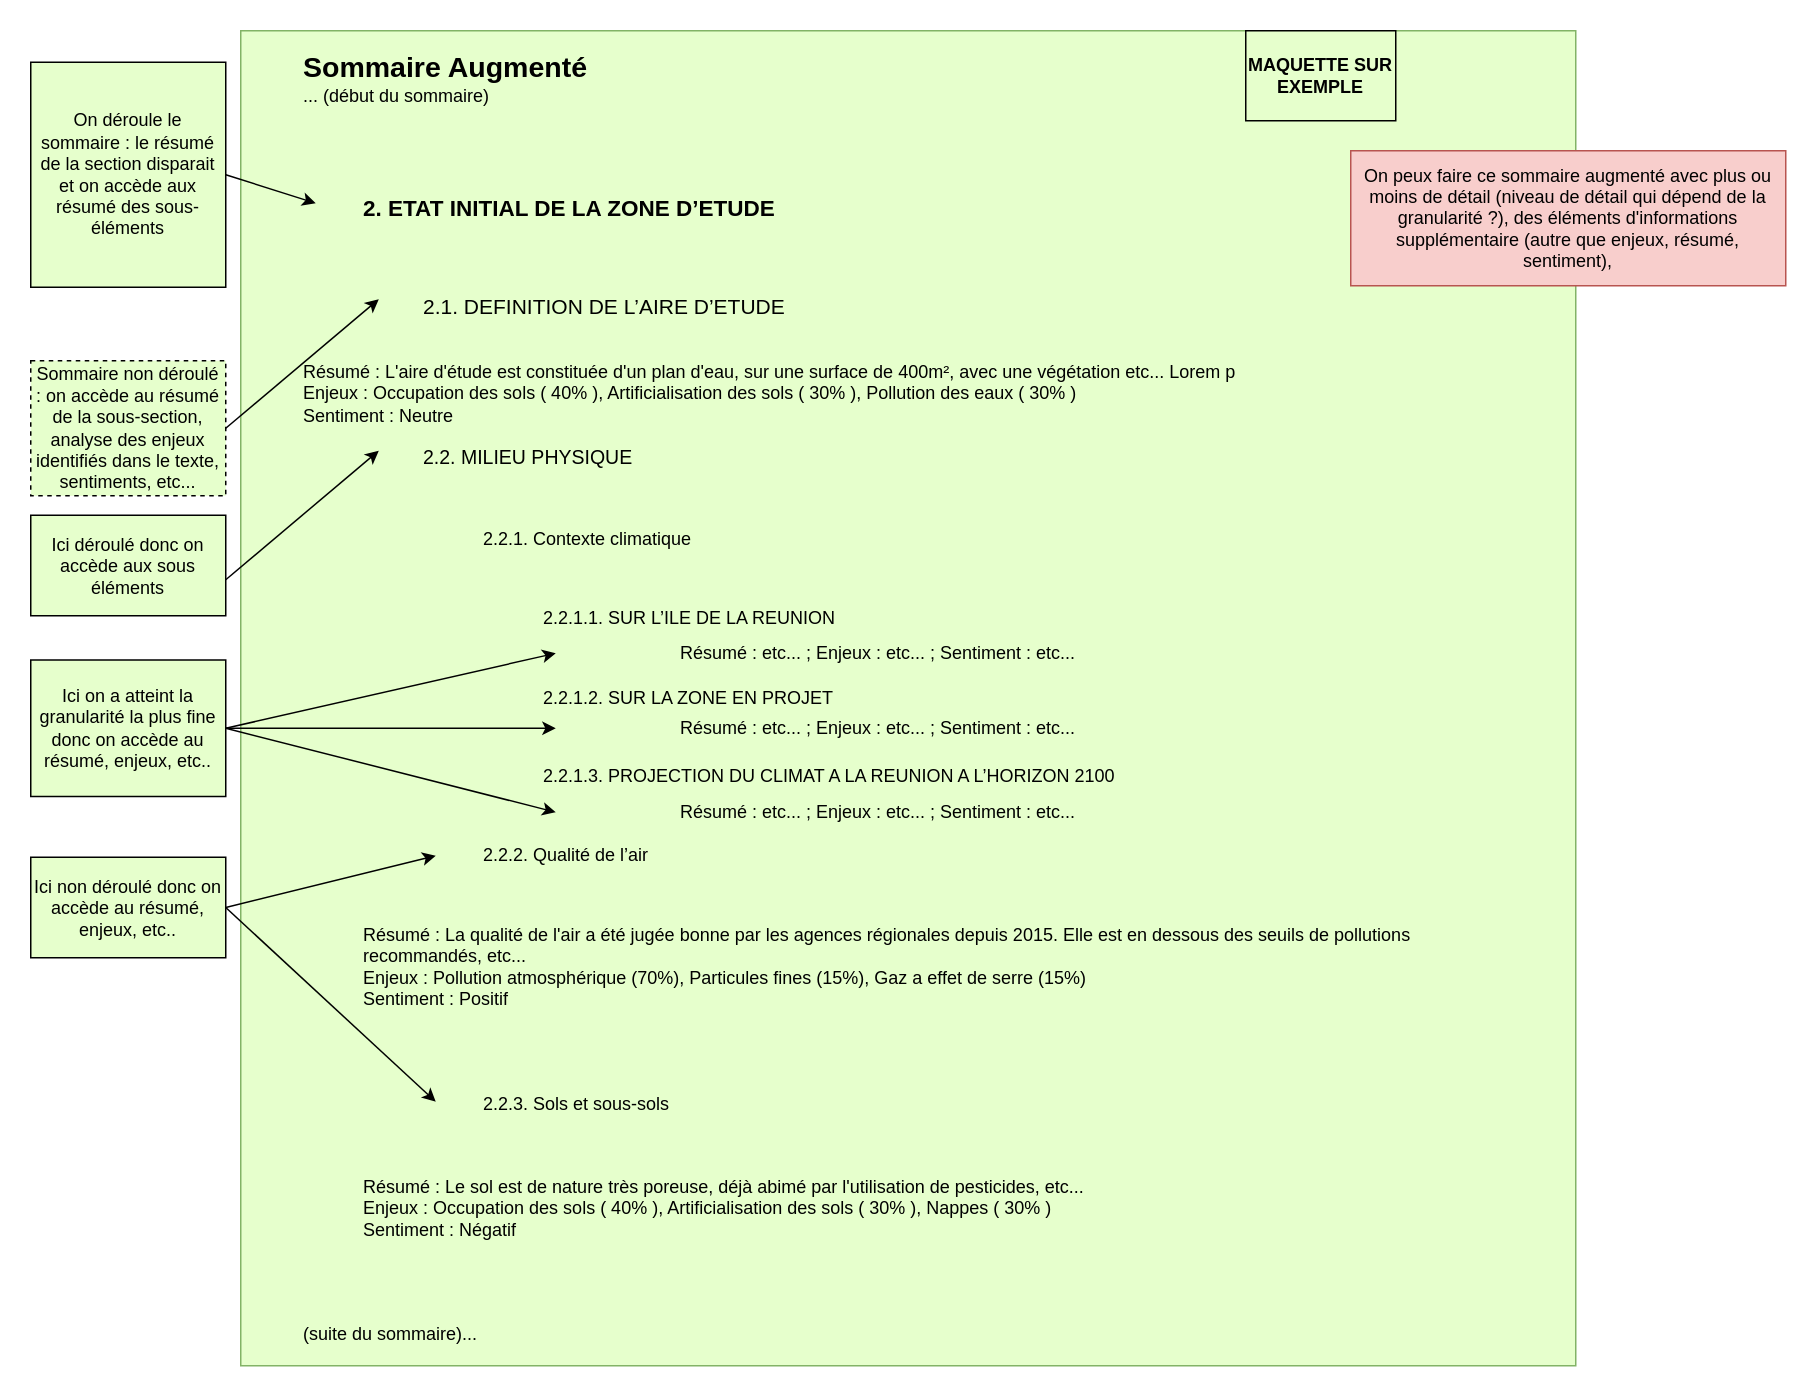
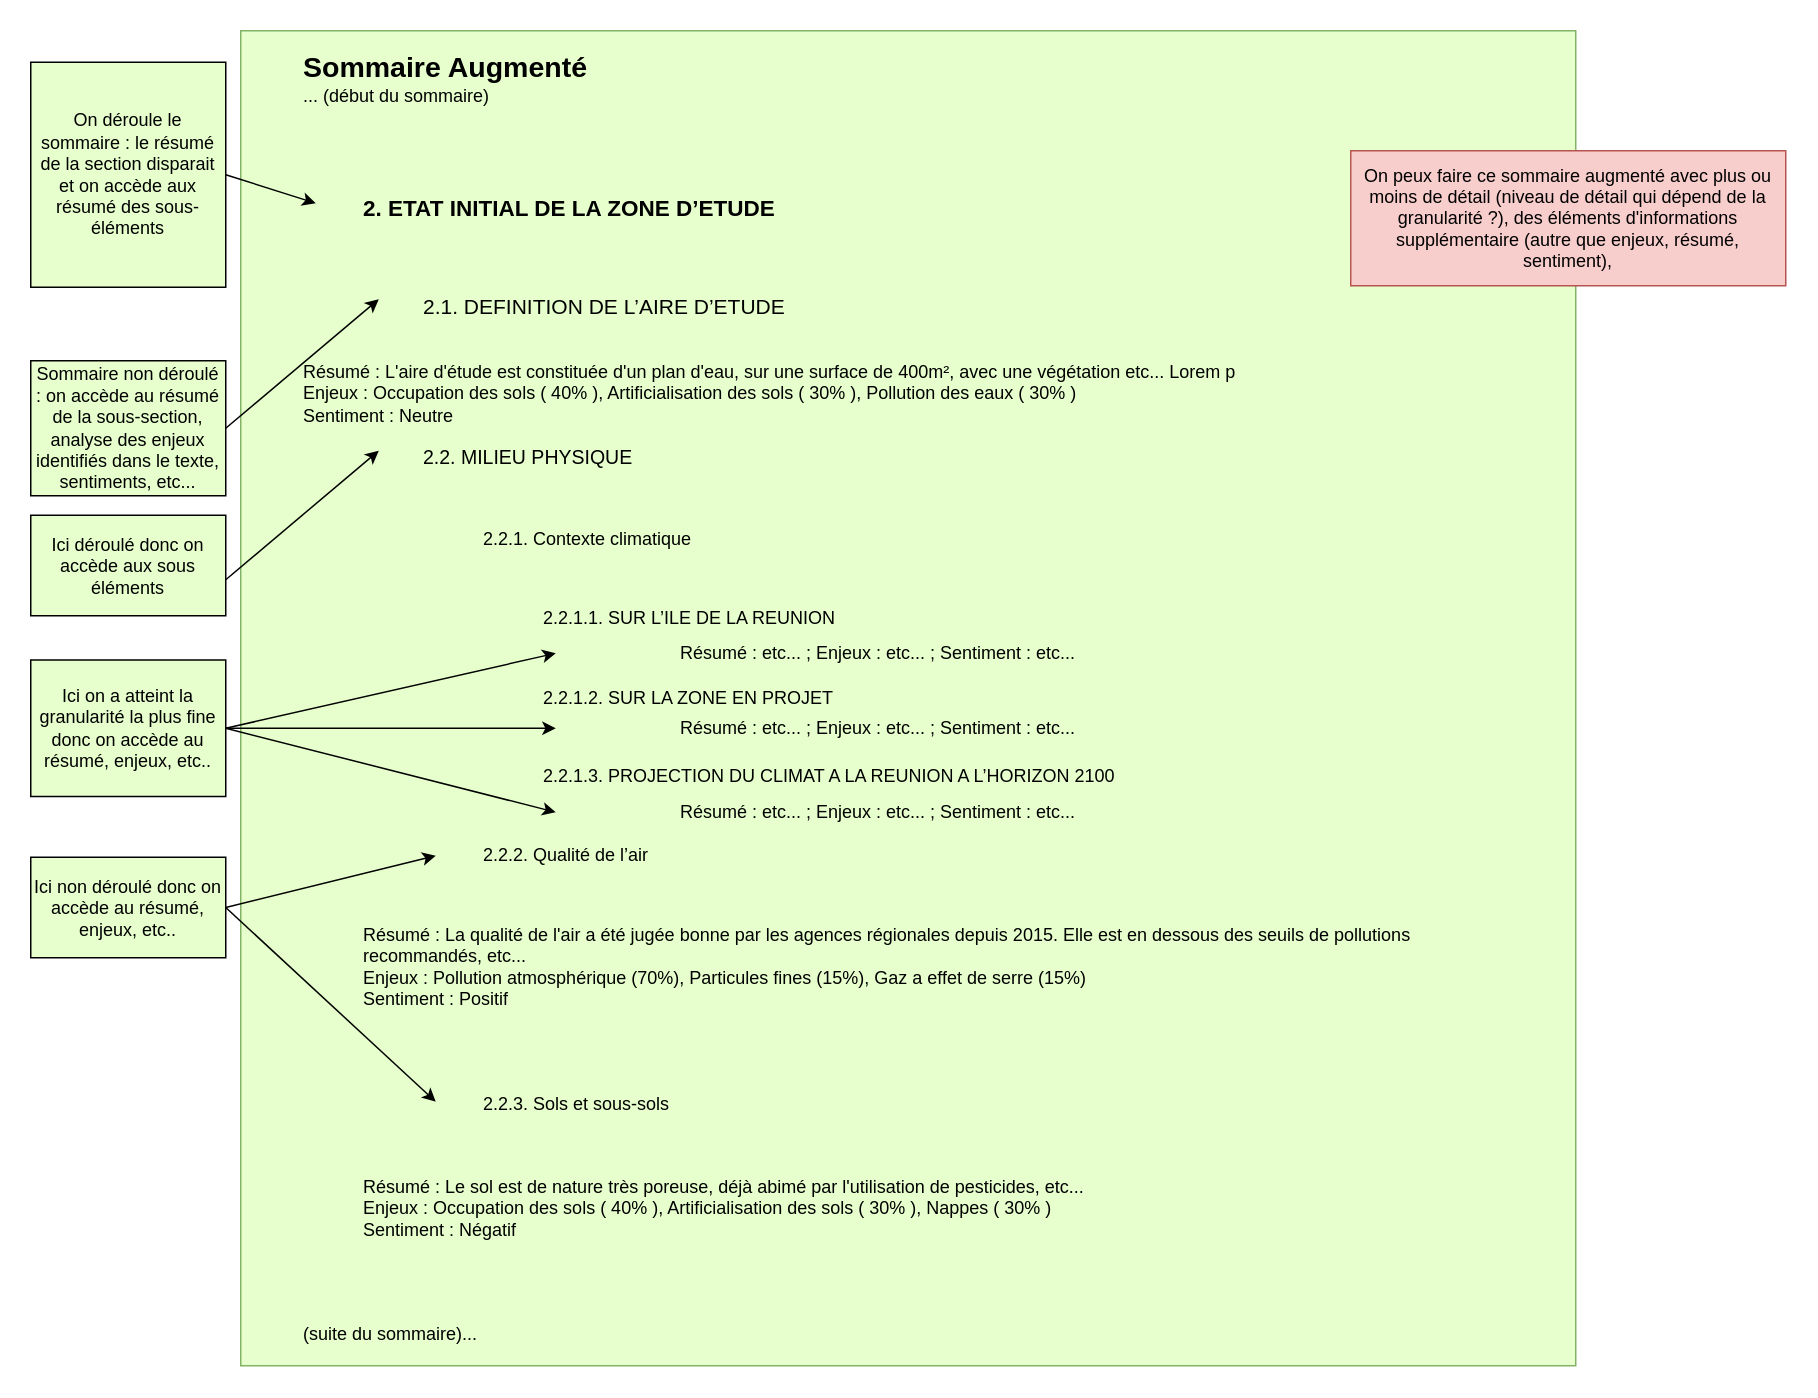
- <mxCell id="9" value="&lt;b&gt;MAQUETTE SUR EXEMPLE&lt;br&gt;&lt;/b&gt;" style="rounded=0;whiteSpace=wrap;html=1;fillColor=#E6FFCC;" vertex="1" parent="1"><mxGeometry x="830" width="100" height="60" as="geometry" y="20" /></mxCell>
- <mxCell id="12" value="Sommaire non déroulé : on accède au résumé de la sous-section, analyse des enjeux identifiés dans le texte, sentiments, etc..." style="whiteSpace=wrap;html=1;fillColor=#E6FFCC;dashed=1;" vertex="1" parent="1"><mxGeometry x="20" y="240" width="130" height="90" as="geometry" /></mxCell>
+ <mxCell id="12" value="Sommaire non déroulé : on accède au résumé de la sous-section, analyse des enjeux identifiés dans le texte, sentiments, etc..." style="whiteSpace=wrap;html=1;fillColor=#E6FFCC;" vertex="1" parent="1"><mxGeometry x="20" y="240" width="130" height="90" as="geometry" /></mxCell>
